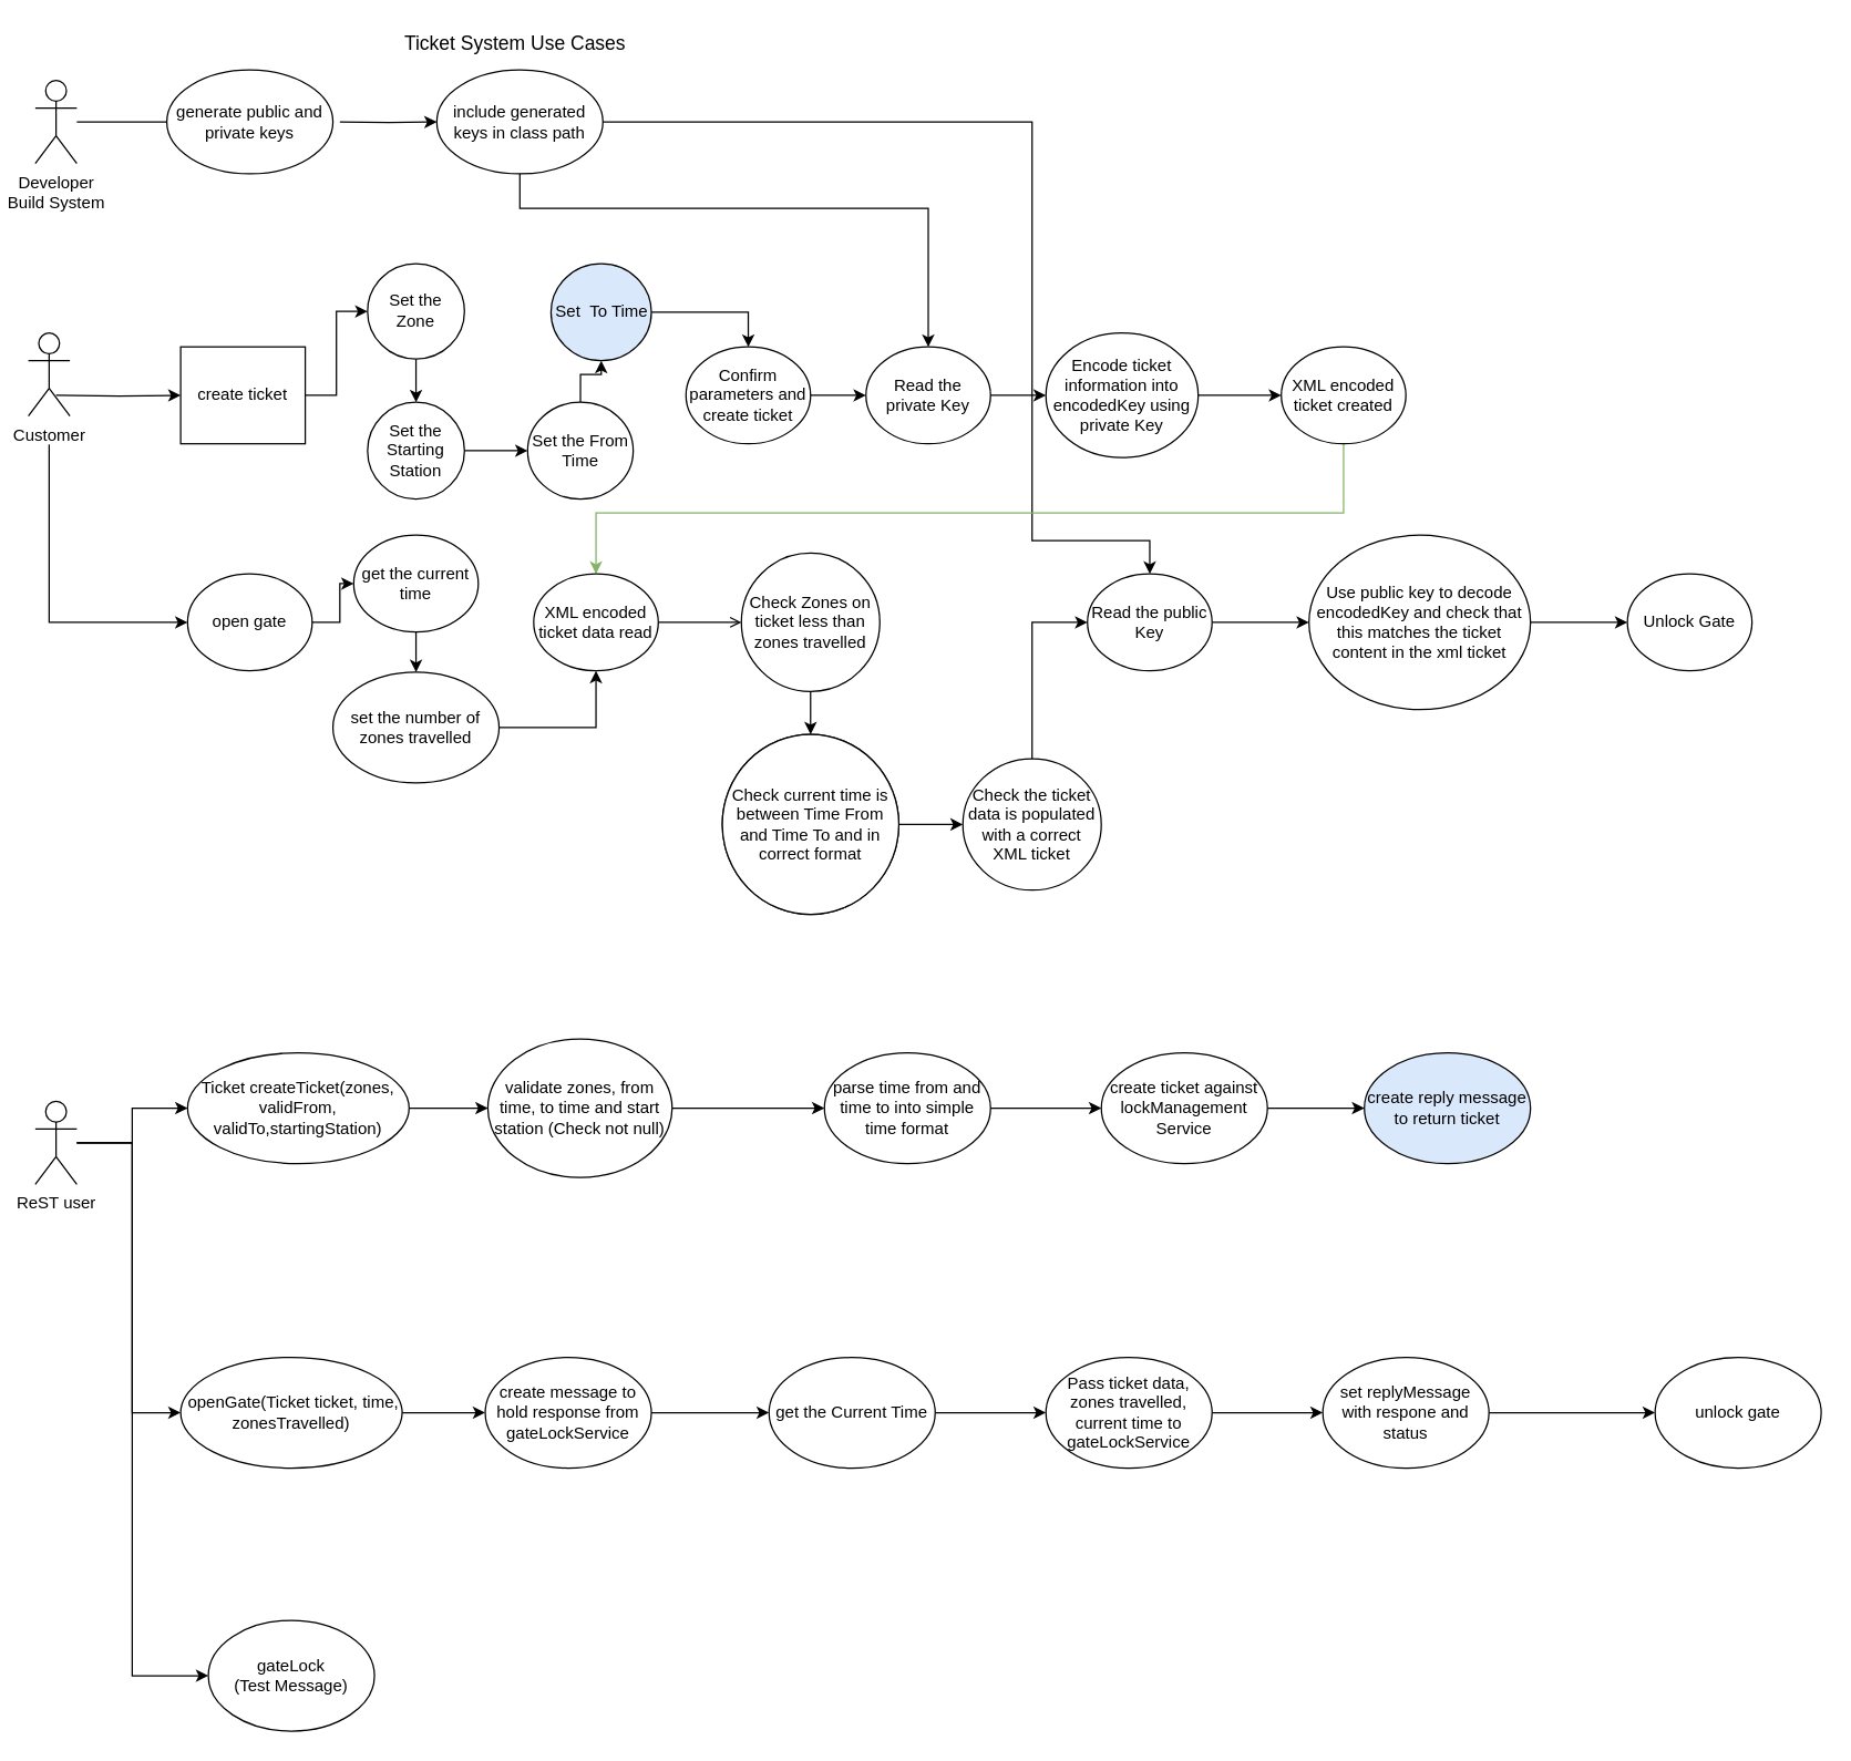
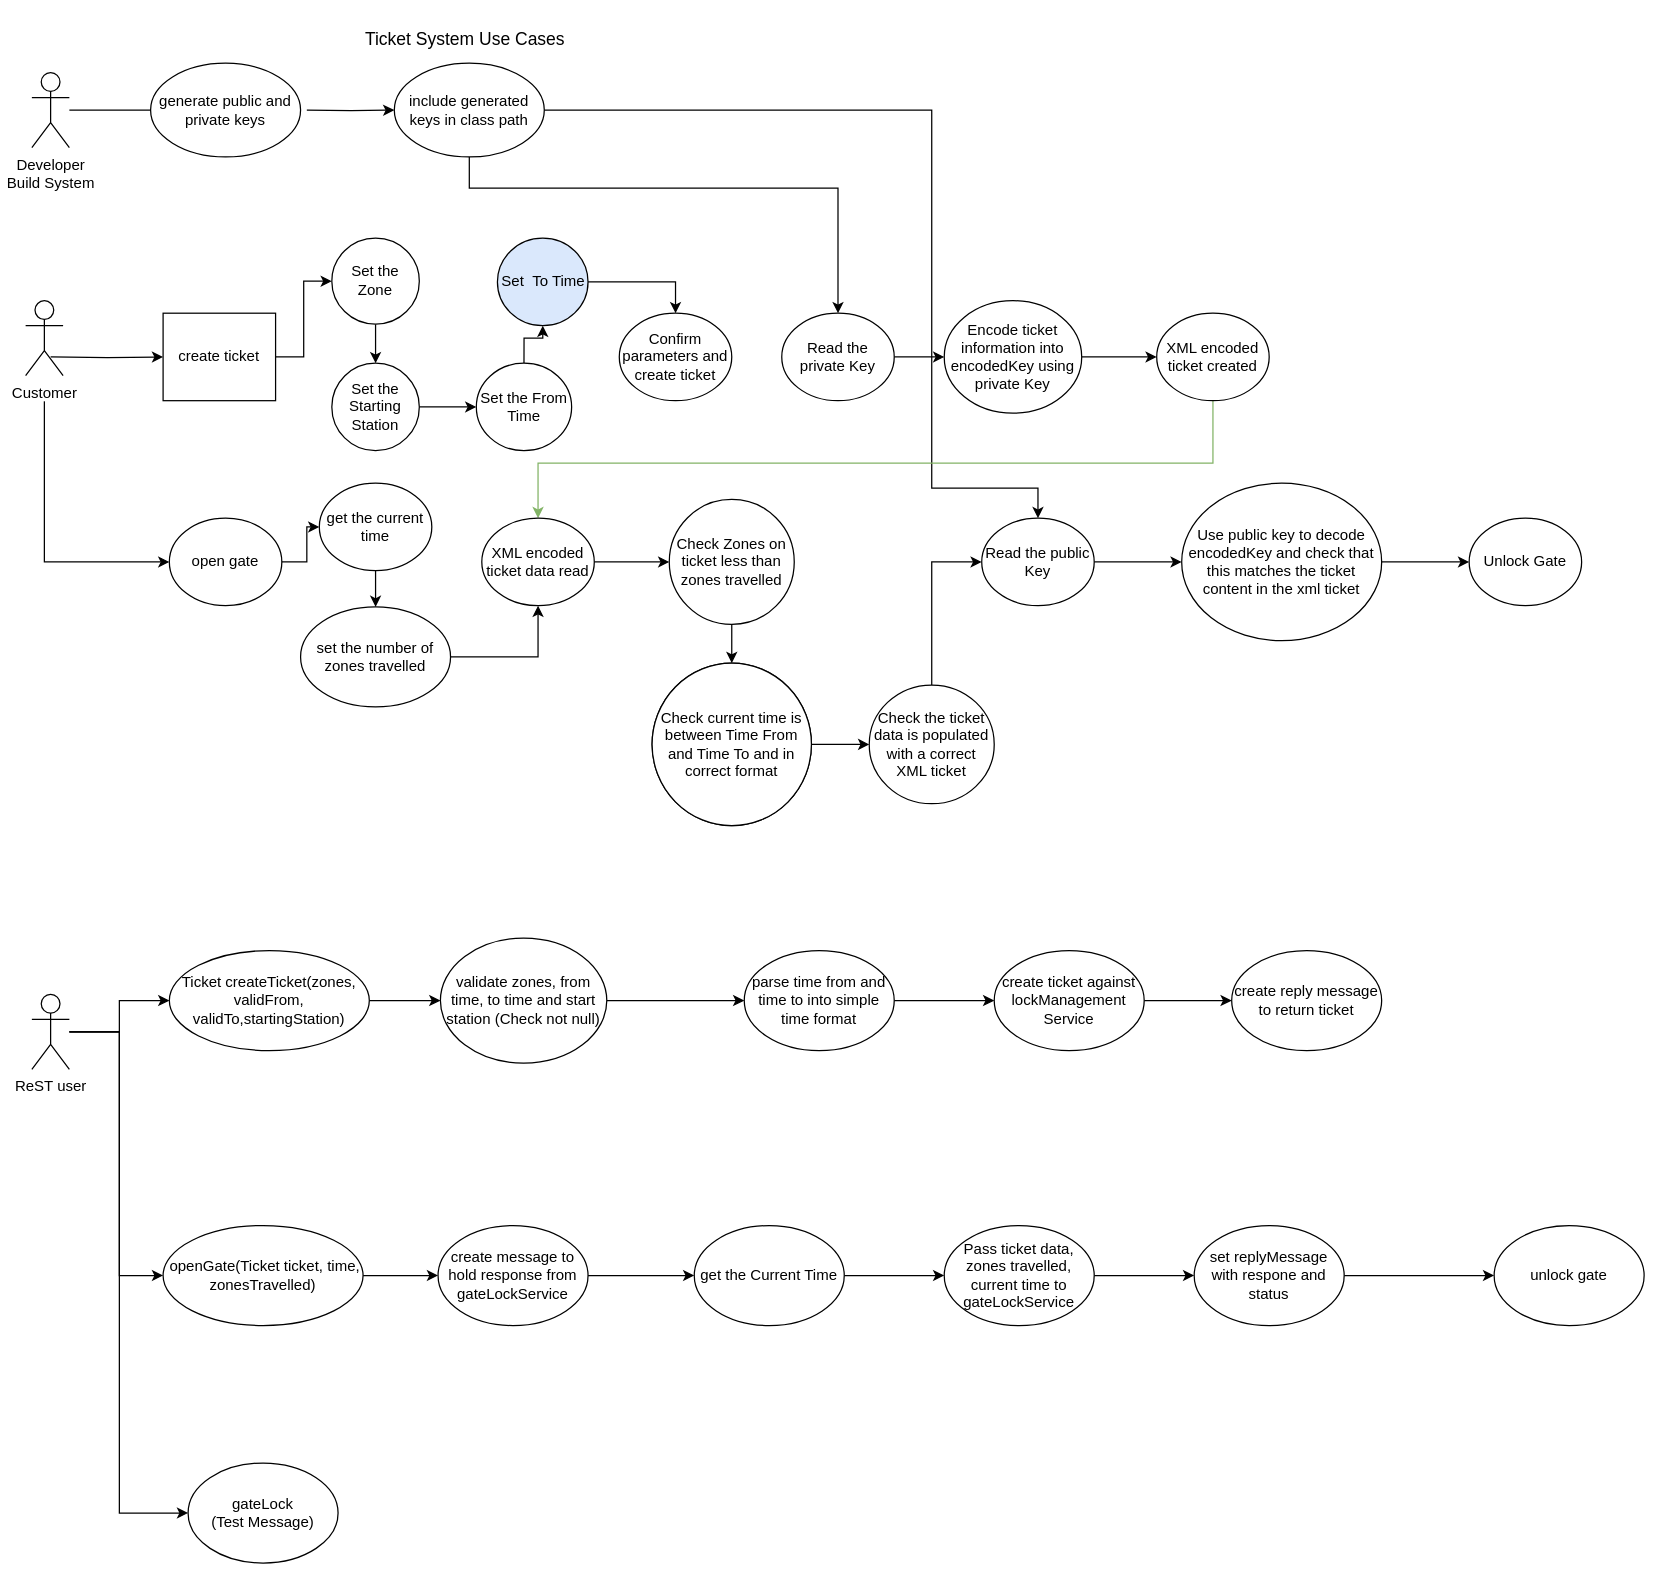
- <mxCell id="69" style="edgeStyle=orthogonalEdgeStyle;rounded=0;orthogonalLoop=1;jettySize=auto;html=1;" edge="1" parent="1" source="70" target="46"><mxGeometry relative="1" as="geometry" /></mxCell>
- <mxCell id="51" style="edgeStyle=orthogonalEdgeStyle;rounded=0;orthogonalLoop=1;jettySize=auto;html=1;entryX=0;entryY=0.5;entryDx=0;entryDy=0;endArrow=open;" edge="1" parent="1" source="52" target="62"><mxGeometry relative="1" as="geometry" /></mxCell>
+ <mxCell id="51" style="edgeStyle=orthogonalEdgeStyle;rounded=0;orthogonalLoop=1;jettySize=auto;html=1;entryX=0;entryY=0.5;entryDx=0;entryDy=0;" edge="1" parent="1" source="52" target="62"><mxGeometry relative="1" as="geometry" /></mxCell>
- <mxCell id="93" value="create reply message to return ticket" style="ellipse;whiteSpace=wrap;html=1;fillColor=#dae8fc;" vertex="1" parent="1"><mxGeometry x="985" y="760" width="120" height="80" as="geometry" /></mxCell>
+ <mxCell id="93" value="create reply message to return ticket" style="ellipse;whiteSpace=wrap;html=1;" vertex="1" parent="1"><mxGeometry x="985" y="760" width="120" height="80" as="geometry" /></mxCell>
